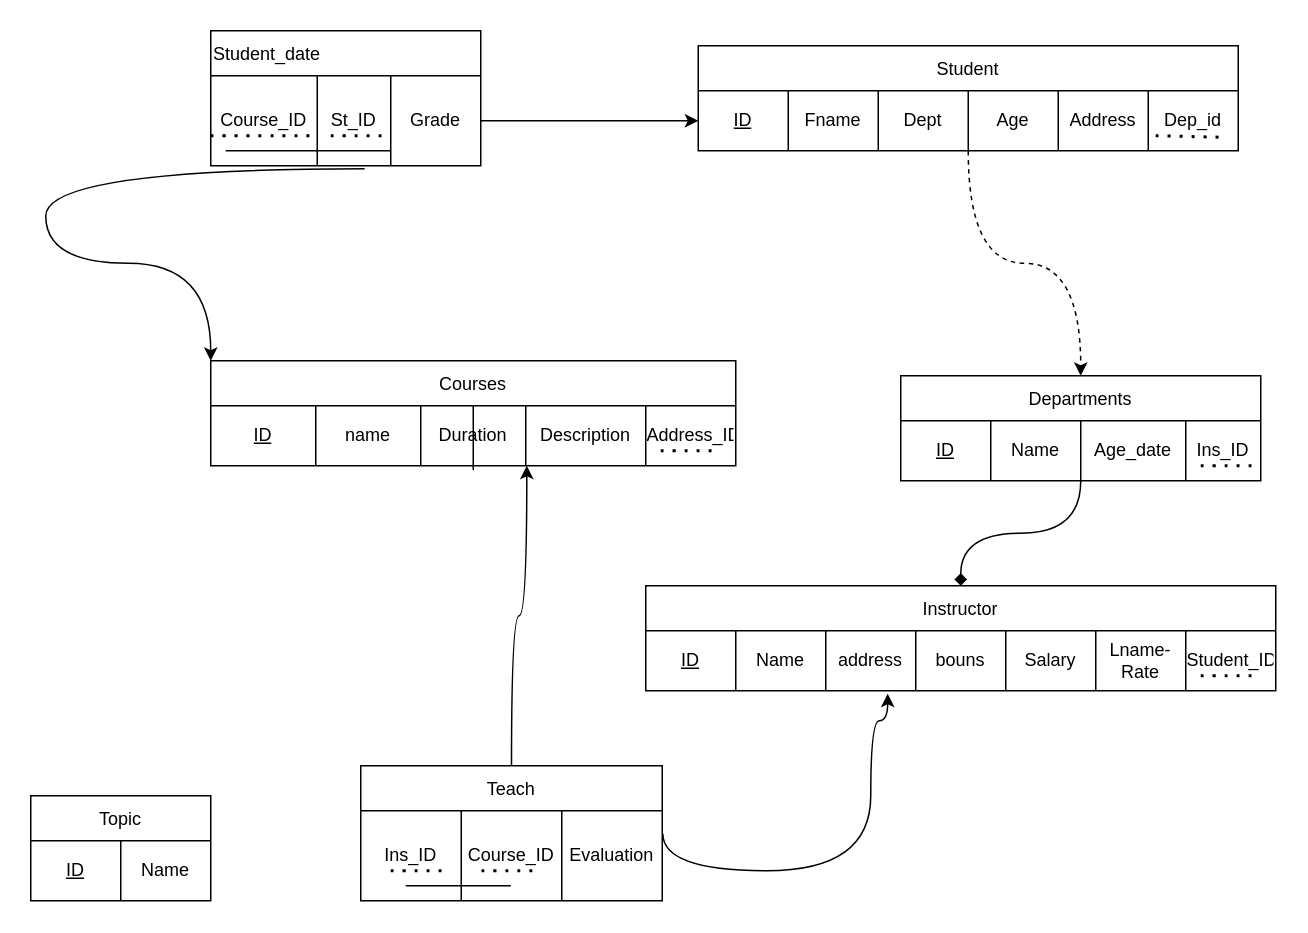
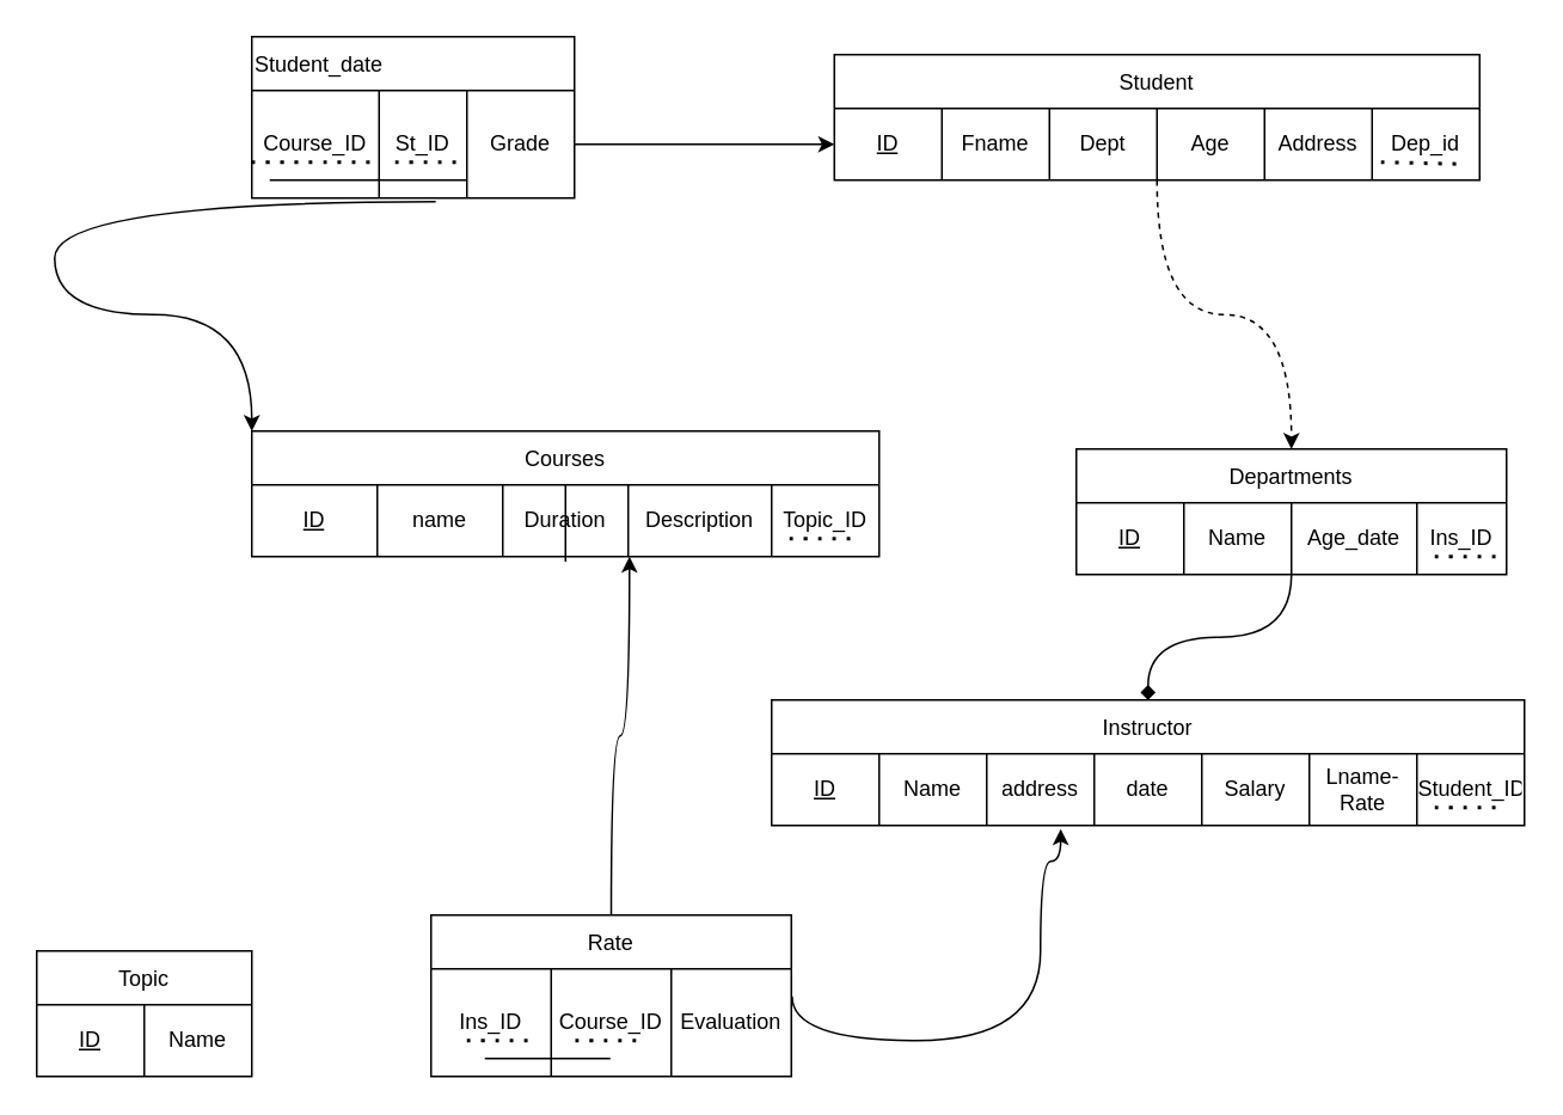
- <mxCell id="34" value="Address_ID" style="shape=partialRectangle;html=1;whiteSpace=wrap;connectable=0;overflow=hidden;fillColor=none;top=0;left=0;bottom=0;right=0;pointerEvents=1;strokeColor=default;" vertex="1" parent="29"><mxGeometry x="290" width="60" height="40" as="geometry"><mxRectangle width="60" height="40" as="alternateBounds" /></mxGeometry></mxCell>
+ <mxCell id="34" value="Topic_ID" style="shape=partialRectangle;html=1;whiteSpace=wrap;connectable=0;overflow=hidden;fillColor=none;top=0;left=0;bottom=0;right=0;pointerEvents=1;strokeColor=default;" vertex="1" parent="29"><mxGeometry x="290" width="60" height="40" as="geometry"><mxRectangle width="60" height="40" as="alternateBounds" /></mxGeometry></mxCell>
- <mxCell id="23" value="bouns" style="shape=partialRectangle;html=1;whiteSpace=wrap;connectable=0;overflow=hidden;fillColor=none;top=0;left=0;bottom=0;right=0;pointerEvents=1;" vertex="1" parent="19"><mxGeometry x="180" width="60" height="40" as="geometry"><mxRectangle width="60" height="40" as="alternateBounds" /></mxGeometry></mxCell>
+ <mxCell id="23" value="date" style="shape=partialRectangle;html=1;whiteSpace=wrap;connectable=0;overflow=hidden;fillColor=none;top=0;left=0;bottom=0;right=0;pointerEvents=1;" vertex="1" parent="19"><mxGeometry x="180" width="60" height="40" as="geometry"><mxRectangle width="60" height="40" as="alternateBounds" /></mxGeometry></mxCell>
- <mxCell id="40" value="Teach" style="shape=table;startSize=30;container=1;collapsible=0;childLayout=tableLayout;strokeColor=default;align=center;" vertex="1" parent="1"><mxGeometry x="240" y="510" width="201" height="90" as="geometry" /></mxCell>
+ <mxCell id="40" value="Rate" style="shape=table;startSize=30;container=1;collapsible=0;childLayout=tableLayout;strokeColor=default;align=center;" vertex="1" parent="1"><mxGeometry x="240" y="510" width="201" height="90" as="geometry" /></mxCell>
